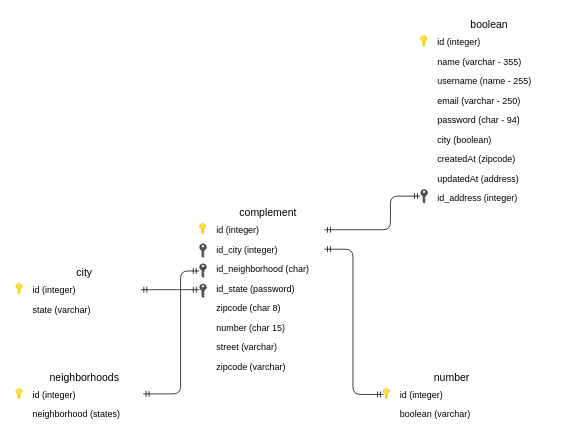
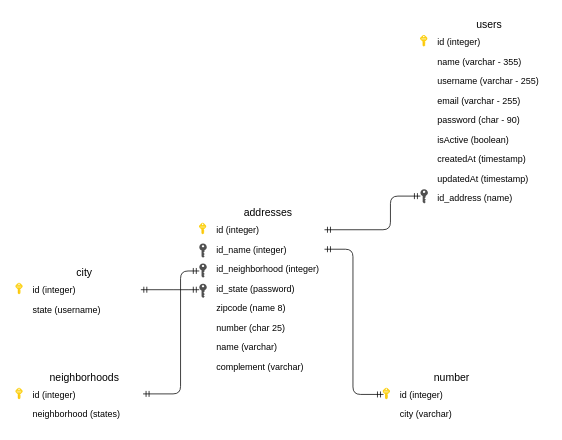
- <mxCell id="2" value="boolean" style="swimlane;fontStyle=0;childLayout=stackLayout;horizontal=1;startSize=22;horizontalStack=0;resizeParent=1;resizeParentMax=0;resizeLast=0;collapsible=1;marginBottom=0;swimlaneFillColor=none;align=center;fontSize=14;rounded=0;shadow=0;glass=0;comic=0;labelBackgroundColor=none;strokeColor=#FFFFFF;" parent="1" vertex="1"><mxGeometry x="577" y="20.5" width="150" height="256" as="geometry" /></mxCell>
+ <mxCell id="2" value="users" style="swimlane;fontStyle=0;childLayout=stackLayout;horizontal=1;startSize=22;horizontalStack=0;resizeParent=1;resizeParentMax=0;resizeLast=0;collapsible=1;marginBottom=0;swimlaneFillColor=none;align=center;fontSize=14;rounded=0;shadow=0;glass=0;comic=0;labelBackgroundColor=none;strokeColor=#FFFFFF;" parent="1" vertex="1"><mxGeometry x="577" y="20.5" width="150" height="256" as="geometry" /></mxCell>
- <mxCell id="5" value="username (name - 255)" style="text;spacingLeft=4;spacingRight=4;overflow=hidden;rotatable=0;points=[[0,0.5],[1,0.5]];portConstraint=eastwest;fontSize=12;rounded=1;glass=0;shadow=0;comic=0;strokeColor=#FFFFFF;" parent="2" vertex="1"><mxGeometry y="74" width="150" height="26" as="geometry" /></mxCell>
+ <mxCell id="5" value="username (varchar - 255)" style="text;spacingLeft=4;spacingRight=4;overflow=hidden;rotatable=0;points=[[0,0.5],[1,0.5]];portConstraint=eastwest;fontSize=12;rounded=1;glass=0;shadow=0;comic=0;strokeColor=#FFFFFF;" parent="2" vertex="1"><mxGeometry y="74" width="150" height="26" as="geometry" /></mxCell>
- <mxCell id="6" value="email (varchar - 250)" style="text;spacingLeft=4;spacingRight=4;overflow=hidden;rotatable=0;points=[[0,0.5],[1,0.5]];portConstraint=eastwest;fontSize=12;rounded=1;glass=0;shadow=0;comic=0;strokeColor=#FFFFFF;" parent="2" vertex="1"><mxGeometry y="100" width="150" height="26" as="geometry" /></mxCell>
+ <mxCell id="6" value="email (varchar - 255)" style="text;spacingLeft=4;spacingRight=4;overflow=hidden;rotatable=0;points=[[0,0.5],[1,0.5]];portConstraint=eastwest;fontSize=12;rounded=1;glass=0;shadow=0;comic=0;strokeColor=#FFFFFF;" parent="2" vertex="1"><mxGeometry y="100" width="150" height="26" as="geometry" /></mxCell>
- <mxCell id="7" value="password (char - 94)&#10;" style="text;spacingLeft=4;spacingRight=4;overflow=hidden;rotatable=0;points=[[0,0.5],[1,0.5]];portConstraint=eastwest;fontSize=12;rounded=1;glass=0;shadow=0;comic=0;strokeColor=#FFFFFF;" parent="2" vertex="1"><mxGeometry y="126" width="150" height="26" as="geometry" /></mxCell>
+ <mxCell id="7" value="password (char - 90)&#10;" style="text;spacingLeft=4;spacingRight=4;overflow=hidden;rotatable=0;points=[[0,0.5],[1,0.5]];portConstraint=eastwest;fontSize=12;rounded=1;glass=0;shadow=0;comic=0;strokeColor=#FFFFFF;" parent="2" vertex="1"><mxGeometry y="126" width="150" height="26" as="geometry" /></mxCell>
- <mxCell id="8" value="city (boolean)&#10; " style="text;spacingLeft=4;spacingRight=4;overflow=hidden;rotatable=0;points=[[0,0.5],[1,0.5]];portConstraint=eastwest;fontSize=12;rounded=1;glass=0;shadow=0;comic=0;strokeColor=#FFFFFF;" parent="2" vertex="1"><mxGeometry y="152" width="150" height="26" as="geometry" /></mxCell>
+ <mxCell id="8" value="isActive (boolean)&#10; " style="text;spacingLeft=4;spacingRight=4;overflow=hidden;rotatable=0;points=[[0,0.5],[1,0.5]];portConstraint=eastwest;fontSize=12;rounded=1;glass=0;shadow=0;comic=0;strokeColor=#FFFFFF;" parent="2" vertex="1"><mxGeometry y="152" width="150" height="26" as="geometry" /></mxCell>
- <mxCell id="9" value="createdAt (zipcode)" style="text;spacingLeft=4;spacingRight=4;overflow=hidden;rotatable=0;points=[[0,0.5],[1,0.5]];portConstraint=eastwest;fontSize=12;rounded=1;glass=0;shadow=0;comic=0;strokeColor=#FFFFFF;" parent="2" vertex="1"><mxGeometry y="178" width="150" height="26" as="geometry" /></mxCell>
+ <mxCell id="9" value="createdAt (timestamp)" style="text;spacingLeft=4;spacingRight=4;overflow=hidden;rotatable=0;points=[[0,0.5],[1,0.5]];portConstraint=eastwest;fontSize=12;rounded=1;glass=0;shadow=0;comic=0;strokeColor=#FFFFFF;" parent="2" vertex="1"><mxGeometry y="178" width="150" height="26" as="geometry" /></mxCell>
- <mxCell id="10" value="updatedAt (address)" style="text;spacingLeft=4;spacingRight=4;overflow=hidden;rotatable=0;points=[[0,0.5],[1,0.5]];portConstraint=eastwest;fontSize=12;rounded=1;glass=0;shadow=0;comic=0;strokeColor=#FFFFFF;" parent="2" vertex="1"><mxGeometry y="204" width="150" height="26" as="geometry" /></mxCell>
+ <mxCell id="10" value="updatedAt (timestamp)" style="text;spacingLeft=4;spacingRight=4;overflow=hidden;rotatable=0;points=[[0,0.5],[1,0.5]];portConstraint=eastwest;fontSize=12;rounded=1;glass=0;shadow=0;comic=0;strokeColor=#FFFFFF;" parent="2" vertex="1"><mxGeometry y="204" width="150" height="26" as="geometry" /></mxCell>
- <mxCell id="11" value="id_address (integer)&#10; " style="text;spacingLeft=4;spacingRight=4;overflow=hidden;rotatable=0;points=[[0,0.5],[1,0.5]];portConstraint=eastwest;fontSize=12;rounded=1;glass=0;shadow=0;comic=0;strokeColor=#FFFFFF;" parent="2" vertex="1"><mxGeometry y="230" width="150" height="26" as="geometry" /></mxCell>
+ <mxCell id="11" value="id_address (name)&#10; " style="text;spacingLeft=4;spacingRight=4;overflow=hidden;rotatable=0;points=[[0,0.5],[1,0.5]];portConstraint=eastwest;fontSize=12;rounded=1;glass=0;shadow=0;comic=0;strokeColor=#FFFFFF;" parent="2" vertex="1"><mxGeometry y="230" width="150" height="26" as="geometry" /></mxCell>
- <mxCell id="25" value="complement" style="swimlane;fontStyle=0;childLayout=stackLayout;horizontal=1;startSize=22;horizontalStack=0;resizeParent=1;resizeParentMax=0;resizeLast=0;collapsible=1;marginBottom=0;swimlaneFillColor=none;align=center;fontSize=14;rounded=0;shadow=0;glass=0;comic=0;labelBackgroundColor=none;strokeColor=#FFFFFF;" parent="1" vertex="1"><mxGeometry x="282" y="271" width="150" height="230" as="geometry" /></mxCell>
+ <mxCell id="25" value="addresses" style="swimlane;fontStyle=0;childLayout=stackLayout;horizontal=1;startSize=22;horizontalStack=0;resizeParent=1;resizeParentMax=0;resizeLast=0;collapsible=1;marginBottom=0;swimlaneFillColor=none;align=center;fontSize=14;rounded=0;shadow=0;glass=0;comic=0;labelBackgroundColor=none;strokeColor=#FFFFFF;" parent="1" vertex="1"><mxGeometry x="282" y="271" width="150" height="230" as="geometry" /></mxCell>
- <mxCell id="27" value="id_city (integer)&#10;" style="text;spacingLeft=4;spacingRight=4;overflow=hidden;rotatable=0;points=[[0,0.5],[1,0.5]];portConstraint=eastwest;fontSize=12;rounded=1;glass=0;shadow=0;comic=0;strokeColor=#FFFFFF;" parent="25" vertex="1"><mxGeometry y="48" width="150" height="26" as="geometry" /></mxCell>
+ <mxCell id="27" value="id_name (integer)&#10;" style="text;spacingLeft=4;spacingRight=4;overflow=hidden;rotatable=0;points=[[0,0.5],[1,0.5]];portConstraint=eastwest;fontSize=12;rounded=1;glass=0;shadow=0;comic=0;strokeColor=#FFFFFF;" parent="25" vertex="1"><mxGeometry y="48" width="150" height="26" as="geometry" /></mxCell>
- <mxCell id="28" value="id_neighborhood (char)&#10;" style="text;spacingLeft=4;spacingRight=4;overflow=hidden;rotatable=0;points=[[0,0.5],[1,0.5]];portConstraint=eastwest;fontSize=12;rounded=1;glass=0;shadow=0;comic=0;strokeColor=#FFFFFF;" parent="25" vertex="1"><mxGeometry y="74" width="150" height="26" as="geometry" /></mxCell>
+ <mxCell id="28" value="id_neighborhood (integer)&#10;" style="text;spacingLeft=4;spacingRight=4;overflow=hidden;rotatable=0;points=[[0,0.5],[1,0.5]];portConstraint=eastwest;fontSize=12;rounded=1;glass=0;shadow=0;comic=0;strokeColor=#FFFFFF;" parent="25" vertex="1"><mxGeometry y="74" width="150" height="26" as="geometry" /></mxCell>
- <mxCell id="30" value="zipcode (char 8)" style="text;spacingLeft=4;spacingRight=4;overflow=hidden;rotatable=0;points=[[0,0.5],[1,0.5]];portConstraint=eastwest;fontSize=12;rounded=1;glass=0;shadow=0;comic=0;strokeColor=#FFFFFF;" vertex="1" parent="25"><mxGeometry y="126" width="150" height="26" as="geometry" /></mxCell>
+ <mxCell id="30" value="zipcode (name 8)" style="text;spacingLeft=4;spacingRight=4;overflow=hidden;rotatable=0;points=[[0,0.5],[1,0.5]];portConstraint=eastwest;fontSize=12;rounded=1;glass=0;shadow=0;comic=0;strokeColor=#FFFFFF;" vertex="1" parent="25"><mxGeometry y="126" width="150" height="26" as="geometry" /></mxCell>
- <mxCell id="23" value="state (varchar)" style="text;spacingLeft=4;spacingRight=4;overflow=hidden;rotatable=0;points=[[0,0.5],[1,0.5]];portConstraint=eastwest;fontSize=12;rounded=1;glass=0;shadow=0;comic=0;strokeColor=#FFFFFF;" parent="21" vertex="1"><mxGeometry y="48" width="150" height="26" as="geometry" /></mxCell>
+ <mxCell id="23" value="state (username)" style="text;spacingLeft=4;spacingRight=4;overflow=hidden;rotatable=0;points=[[0,0.5],[1,0.5]];portConstraint=eastwest;fontSize=12;rounded=1;glass=0;shadow=0;comic=0;strokeColor=#FFFFFF;" parent="21" vertex="1"><mxGeometry y="48" width="150" height="26" as="geometry" /></mxCell>
- <mxCell id="31" value="number (char 15)" style="text;spacingLeft=4;spacingRight=4;overflow=hidden;rotatable=0;points=[[0,0.5],[1,0.5]];portConstraint=eastwest;fontSize=12;rounded=1;glass=0;shadow=0;comic=0;strokeColor=#FFFFFF;" vertex="1" parent="25"><mxGeometry y="152" width="150" height="26" as="geometry" /></mxCell>
+ <mxCell id="31" value="number (char 25)" style="text;spacingLeft=4;spacingRight=4;overflow=hidden;rotatable=0;points=[[0,0.5],[1,0.5]];portConstraint=eastwest;fontSize=12;rounded=1;glass=0;shadow=0;comic=0;strokeColor=#FFFFFF;" vertex="1" parent="25"><mxGeometry y="152" width="150" height="26" as="geometry" /></mxCell>
- <mxCell id="32" value="street (varchar)" style="text;spacingLeft=4;spacingRight=4;overflow=hidden;rotatable=0;points=[[0,0.5],[1,0.5]];portConstraint=eastwest;fontSize=12;rounded=1;glass=0;shadow=0;comic=0;strokeColor=#FFFFFF;" vertex="1" parent="25"><mxGeometry y="178" width="150" height="26" as="geometry" /></mxCell>
+ <mxCell id="32" value="name (varchar)" style="text;spacingLeft=4;spacingRight=4;overflow=hidden;rotatable=0;points=[[0,0.5],[1,0.5]];portConstraint=eastwest;fontSize=12;rounded=1;glass=0;shadow=0;comic=0;strokeColor=#FFFFFF;" vertex="1" parent="25"><mxGeometry y="178" width="150" height="26" as="geometry" /></mxCell>
- <mxCell id="33" value="zipcode (varchar)" style="text;spacingLeft=4;spacingRight=4;overflow=hidden;rotatable=0;points=[[0,0.5],[1,0.5]];portConstraint=eastwest;fontSize=12;rounded=1;glass=0;shadow=0;comic=0;strokeColor=#FFFFFF;" vertex="1" parent="25"><mxGeometry y="204" width="150" height="26" as="geometry" /></mxCell>
+ <mxCell id="33" value="complement (varchar)" style="text;spacingLeft=4;spacingRight=4;overflow=hidden;rotatable=0;points=[[0,0.5],[1,0.5]];portConstraint=eastwest;fontSize=12;rounded=1;glass=0;shadow=0;comic=0;strokeColor=#FFFFFF;" vertex="1" parent="25"><mxGeometry y="204" width="150" height="26" as="geometry" /></mxCell>
- <mxCell id="15" value="boolean (varchar)" style="text;spacingLeft=4;spacingRight=4;overflow=hidden;rotatable=0;points=[[0,0.5],[1,0.5]];portConstraint=eastwest;fontSize=12;rounded=1;glass=0;shadow=0;comic=0;strokeColor=#FFFFFF;" parent="13" vertex="1"><mxGeometry y="48" width="150" height="26" as="geometry" /></mxCell>
+ <mxCell id="15" value="city (varchar)" style="text;spacingLeft=4;spacingRight=4;overflow=hidden;rotatable=0;points=[[0,0.5],[1,0.5]];portConstraint=eastwest;fontSize=12;rounded=1;glass=0;shadow=0;comic=0;strokeColor=#FFFFFF;" parent="13" vertex="1"><mxGeometry y="48" width="150" height="26" as="geometry" /></mxCell>
